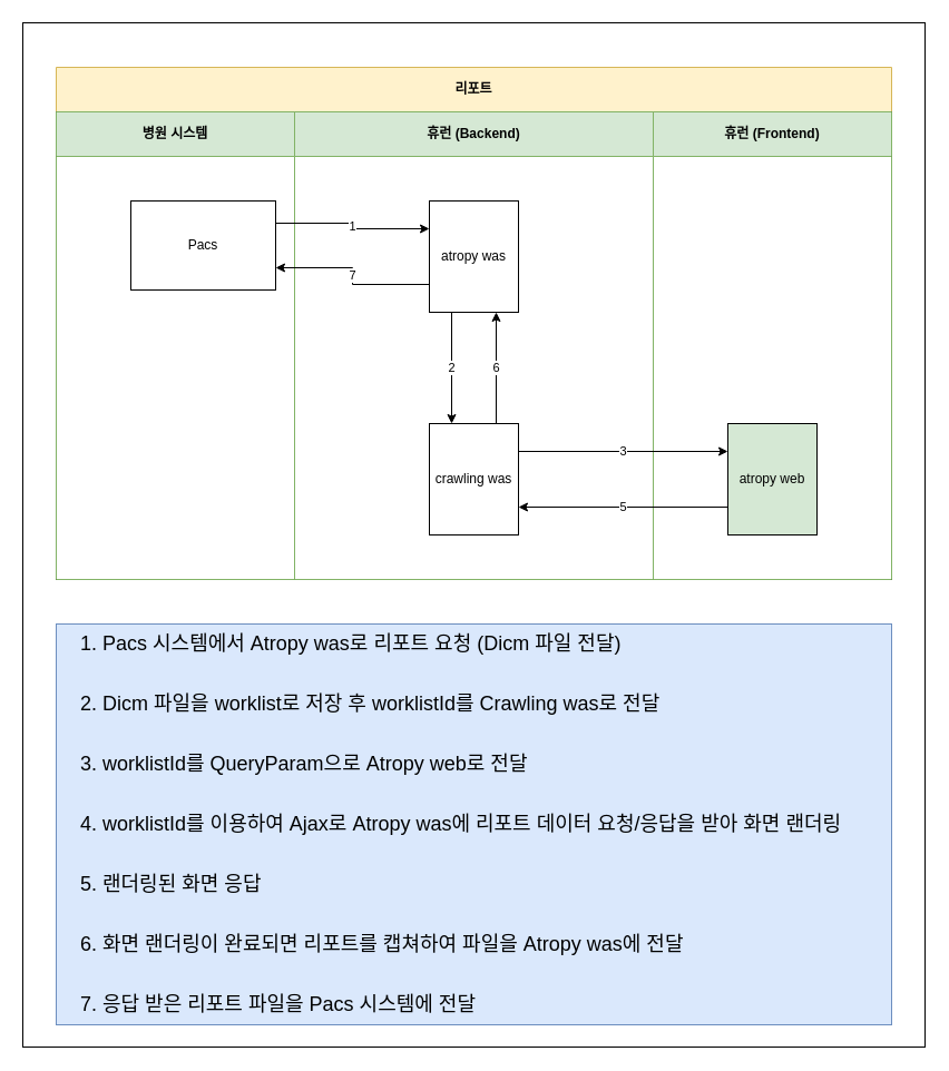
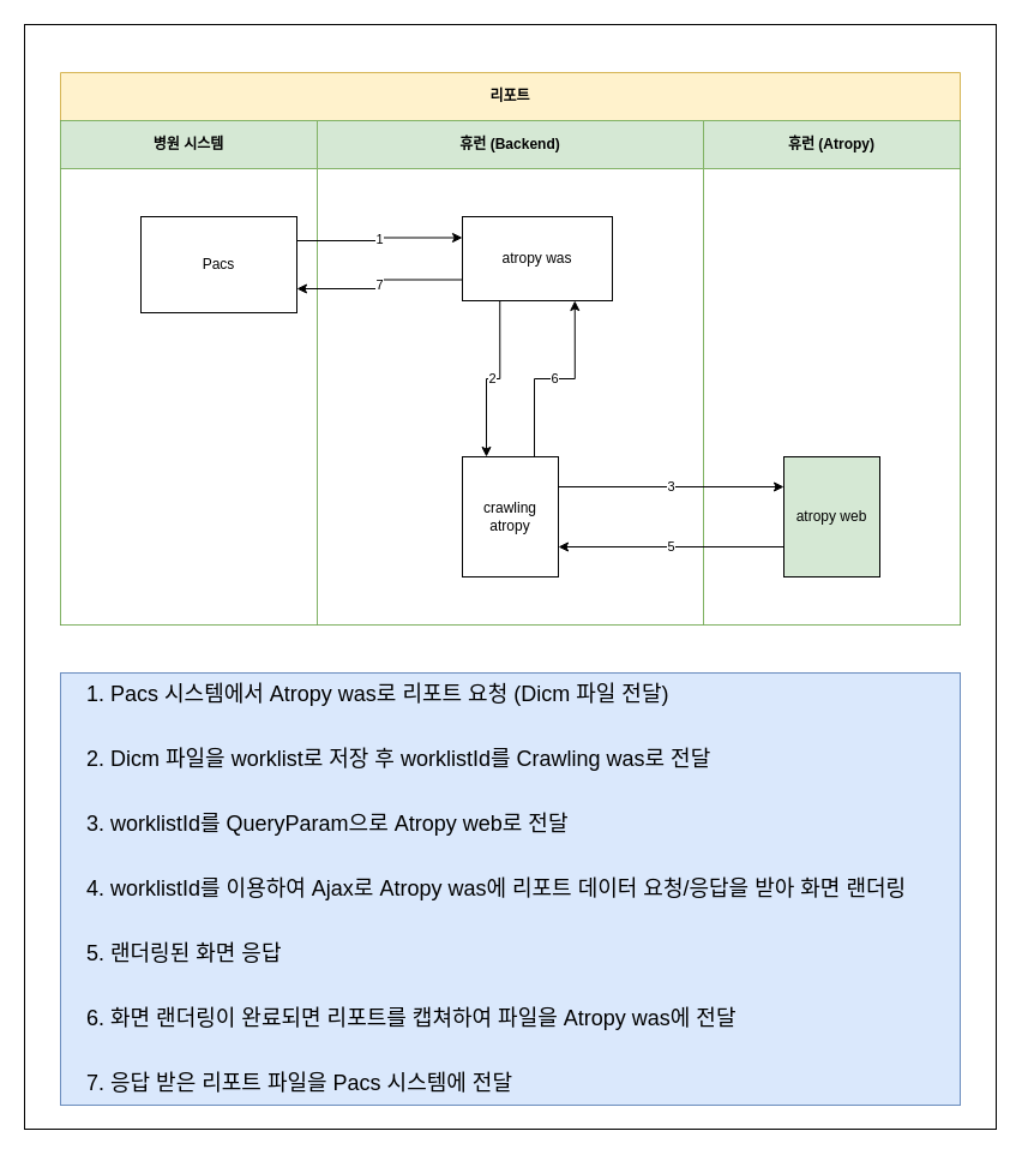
- <mxCell id="12" value="휴런 (Frontend)" style="swimlane;connectable=0;startSize=40;html=1;whiteSpace=wrap;collapsible=0;recursiveResize=0;expand=0;fillColor=#d5e8d4;strokeColor=#82b366;" parent="4" vertex="1"><mxGeometry x="536" width="214" height="420" as="geometry" /></mxCell>
+ <mxCell id="12" value="휴런 (Atropy)" style="swimlane;connectable=0;startSize=40;html=1;whiteSpace=wrap;collapsible=0;recursiveResize=0;expand=0;fillColor=#d5e8d4;strokeColor=#82b366;" parent="4" vertex="1"><mxGeometry x="536" width="214" height="420" as="geometry" /></mxCell>
- <mxCell id="8" value="atropy was" style="rounded=0;whiteSpace=wrap;html=1;" parent="7" vertex="1"><mxGeometry x="121" y="80" width="80" height="100" as="geometry" /></mxCell>
+ <mxCell id="8" value="atropy was" style="rounded=0;whiteSpace=wrap;html=1;" parent="7" vertex="1"><mxGeometry x="121" y="80" width="125" height="70" as="geometry" /></mxCell>
- <mxCell id="9" value="crawling was" style="rounded=0;whiteSpace=wrap;html=1;" parent="7" vertex="1"><mxGeometry x="121" y="280" width="80" height="100" as="geometry" /></mxCell>
+ <mxCell id="9" value="crawling atropy" style="rounded=0;whiteSpace=wrap;html=1;" parent="7" vertex="1"><mxGeometry x="121" y="280" width="80" height="100" as="geometry" /></mxCell>
